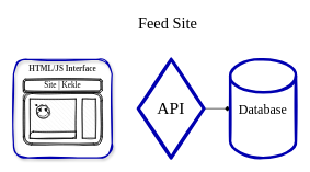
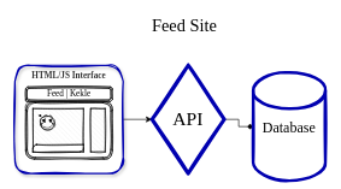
- <mxCell id="7" value="Site | Kekle" style="shape=ext;double=1;rounded=1;whiteSpace=wrap;html=1;sketch=1;fontFamily=Comic Sans MS;" vertex="1" parent="5"><mxGeometry width="120" height="20" as="geometry" /></mxCell>
+ <mxCell id="7" value="Feed | Kekle" style="shape=ext;double=1;rounded=1;whiteSpace=wrap;html=1;sketch=1;fontFamily=Comic Sans MS;" vertex="1" parent="5"><mxGeometry width="120" height="20" as="geometry" /></mxCell>
+ <mxCell id="2" style="edgeStyle=orthogonalEdgeStyle;rounded=0;orthogonalLoop=1;jettySize=auto;html=1;exitX=1;exitY=0.5;exitDx=0;exitDy=0;entryX=0;entryY=0.5;entryDx=0;entryDy=0;fontFamily=Comic Sans MS;fontSize=24;" edge="1" parent="1" source="3" target="13"><mxGeometry relative="1" as="geometry" /></mxCell>
- <mxCell id="14" value="Database" style="strokeWidth=4;html=1;shape=mxgraph.flowchart.database;whiteSpace=wrap;sketch=1;fontFamily=Comic Sans MS;fontSize=20;strokeColor=#0000B0;verticalAlign=middle;" vertex="1" parent="1"><mxGeometry x="350" y="90" width="100" height="150" as="geometry" /></mxCell>
+ <mxCell id="14" value="Database" style="strokeWidth=4;html=1;shape=mxgraph.flowchart.database;whiteSpace=wrap;sketch=1;fontFamily=Comic Sans MS;fontSize=20;strokeColor=#0000B0;verticalAlign=middle;" vertex="1" parent="1"><mxGeometry x="350" y="100" width="100" height="150" as="geometry" /></mxCell>
